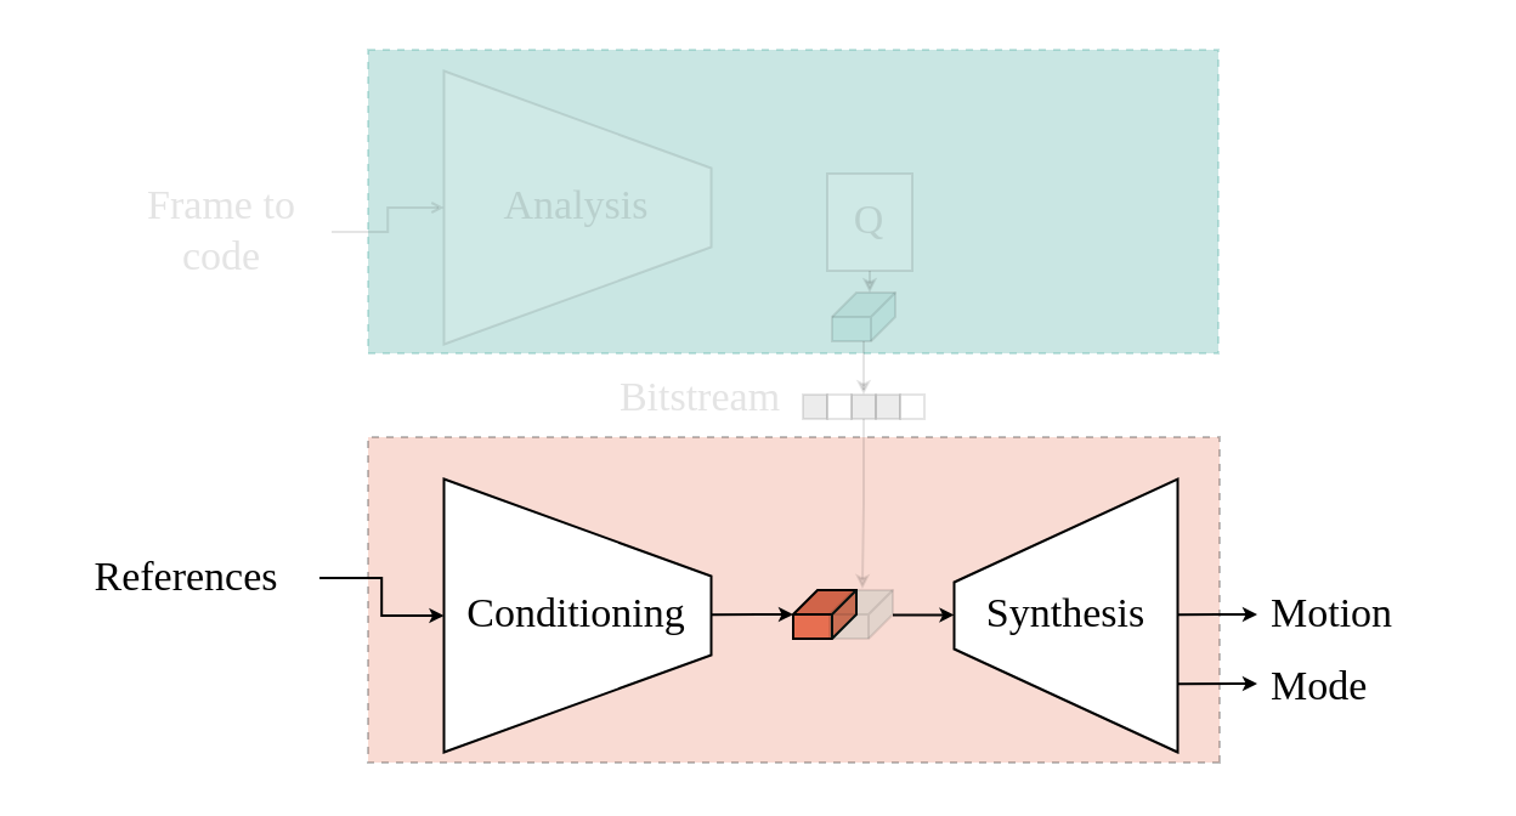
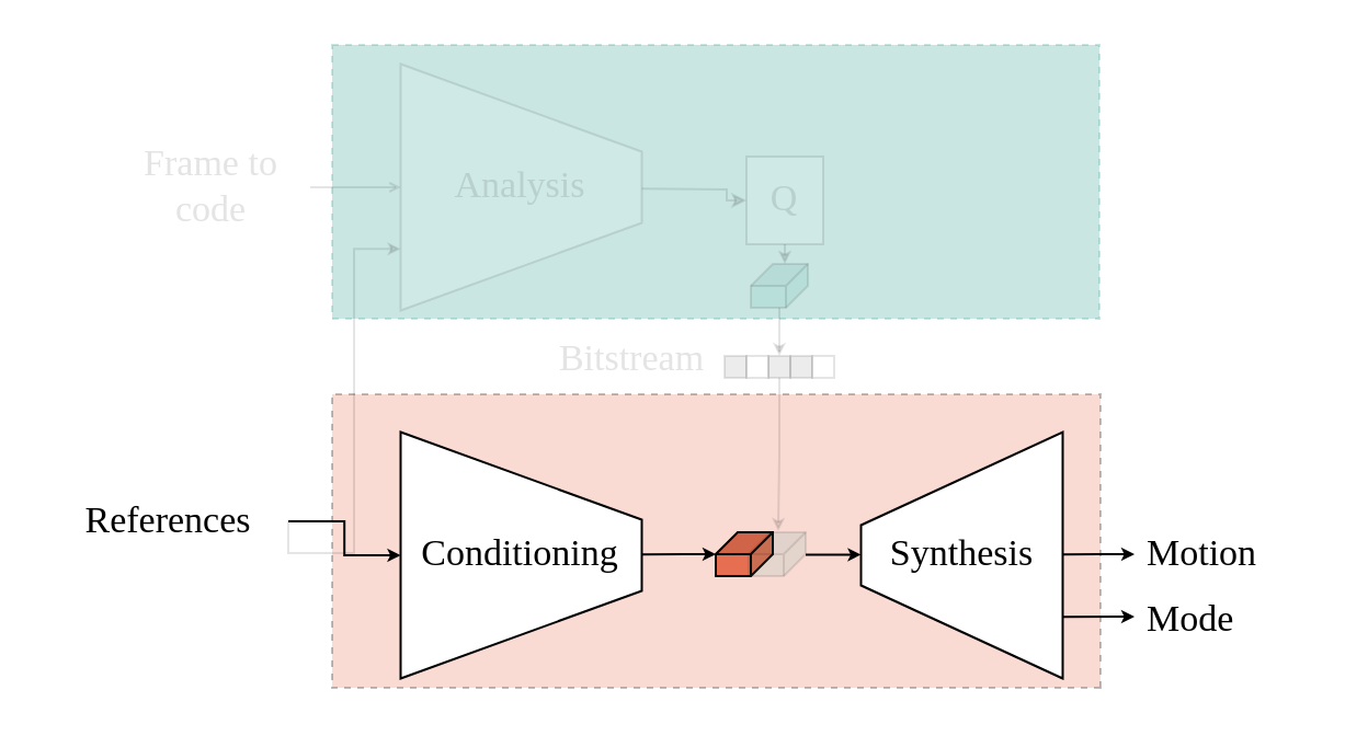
+ <mxCell id="7" style="edgeStyle=orthogonalEdgeStyle;rounded=0;orthogonalLoop=1;jettySize=auto;html=1;entryX=0;entryY=0.5;entryDx=0;entryDy=0;fontSize=17;strokeWidth=1;endSize=4;fontStyle=0;opacity=10;textOpacity=10;" parent="1" source="9" target="14" edge="1"><mxGeometry relative="1" as="geometry"><Array as="points"><mxPoint x="331" y="86" /></Array></mxGeometry></mxCell>
- <mxCell id="26" value="Frame to code" style="text;html=1;strokeColor=none;fillColor=none;align=center;verticalAlign=middle;whiteSpace=wrap;rounded=0;fontFamily=Raleway;fontSize=17;fontStyle=0;strokeWidth=1;direction=east;fontColor=default;opacity=10;textOpacity=10;" parent="1" vertex="1"><mxGeometry x="46" y="85" width="90" height="20" as="geometry" /></mxCell>
+ <mxCell id="26" value="Frame to code" style="text;html=1;strokeColor=none;fillColor=none;align=center;verticalAlign=middle;whiteSpace=wrap;rounded=0;fontFamily=Raleway;fontSize=17;fontStyle=0;strokeWidth=1;direction=east;fontColor=default;opacity=10;textOpacity=10;" parent="1" vertex="1"><mxGeometry x="51" y="75" width="90" height="20" as="geometry" /></mxCell>
+ <mxCell id="28" style="edgeStyle=orthogonalEdgeStyle;rounded=0;orthogonalLoop=1;jettySize=auto;html=1;entryX=0.75;entryY=1;entryDx=0;entryDy=0;strokeWidth=1;exitX=1;exitY=0.5;exitDx=0;exitDy=0;endSize=3;strokeColor=default;labelBackgroundColor=default;fontColor=default;opacity=10;" parent="1" source="29" target="9" edge="1"><mxGeometry relative="1" as="geometry"><Array as="points"><mxPoint x="161" y="252" /><mxPoint x="161" y="113" /></Array></mxGeometry></mxCell>
